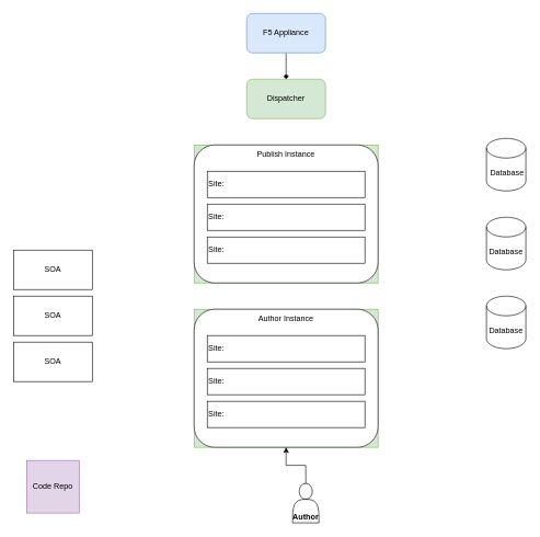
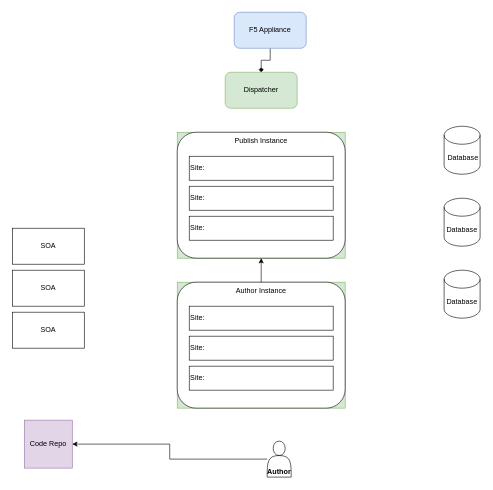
- <mxCell id="5" value="&lt;div&gt;F5 Appliance&lt;br&gt;&lt;/div&gt;" style="rounded=1;whiteSpace=wrap;html=1;align=center;fillColor=#dae8fc;strokeColor=#6c8ebf;" vertex="1" parent="1"><mxGeometry x="375" y="20" width="120" height="60" as="geometry" /></mxCell>
+ <mxCell id="5" value="&lt;div&gt;F5 Appliance&lt;br&gt;&lt;/div&gt;" style="rounded=1;whiteSpace=wrap;html=1;align=center;fillColor=#dae8fc;strokeColor=#6c8ebf;" vertex="1" parent="1"><mxGeometry x="390" y="20" width="120" height="60" as="geometry" /></mxCell>
+ <mxCell id="18" style="edgeStyle=orthogonalEdgeStyle;rounded=0;orthogonalLoop=1;jettySize=auto;html=1;entryX=0.5;entryY=1;entryDx=0;entryDy=0;" edge="1" parent="1" source="12" target="7"><mxGeometry relative="1" as="geometry" /></mxCell>
- <mxCell id="16" style="edgeStyle=orthogonalEdgeStyle;rounded=0;orthogonalLoop=1;jettySize=auto;html=1;entryX=0.5;entryY=1;entryDx=0;entryDy=0;" edge="1" parent="1" source="17" target="12"><mxGeometry relative="1" as="geometry" /></mxCell>
+ <mxCell id="16" style="edgeStyle=orthogonalEdgeStyle;rounded=0;orthogonalLoop=1;jettySize=auto;html=1;" edge="1" parent="1" source="17" target="2"><mxGeometry relative="1" as="geometry" /></mxCell>
